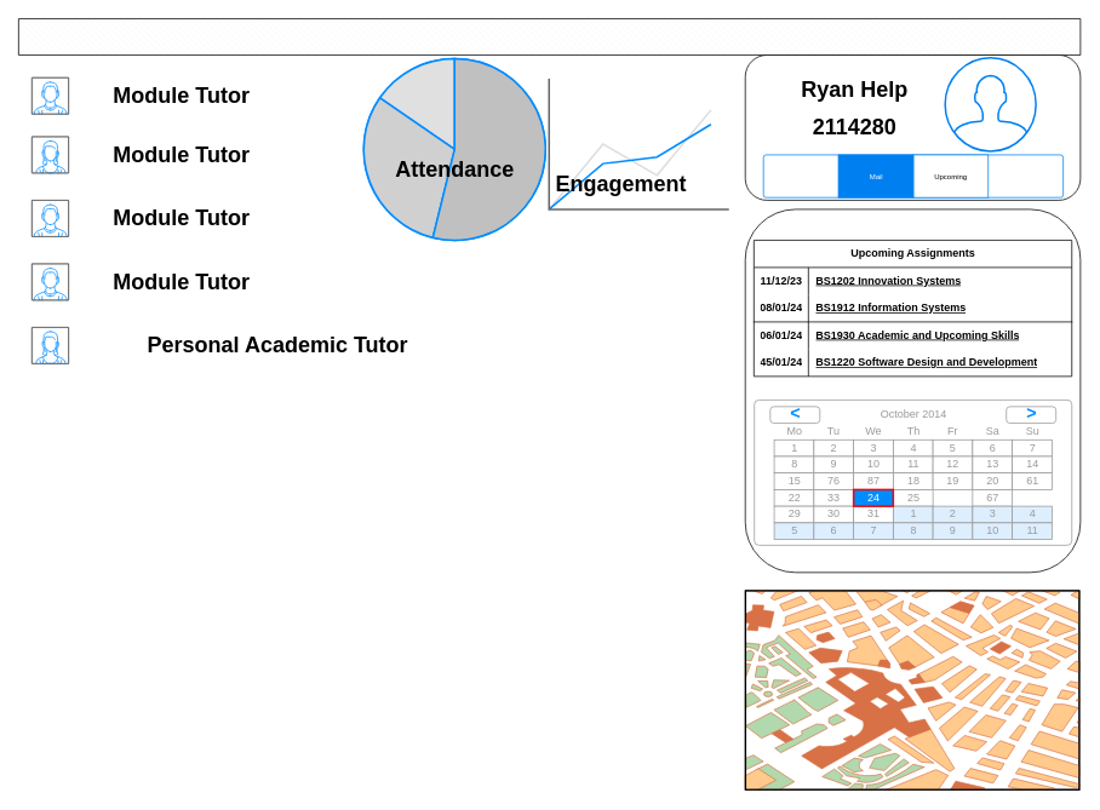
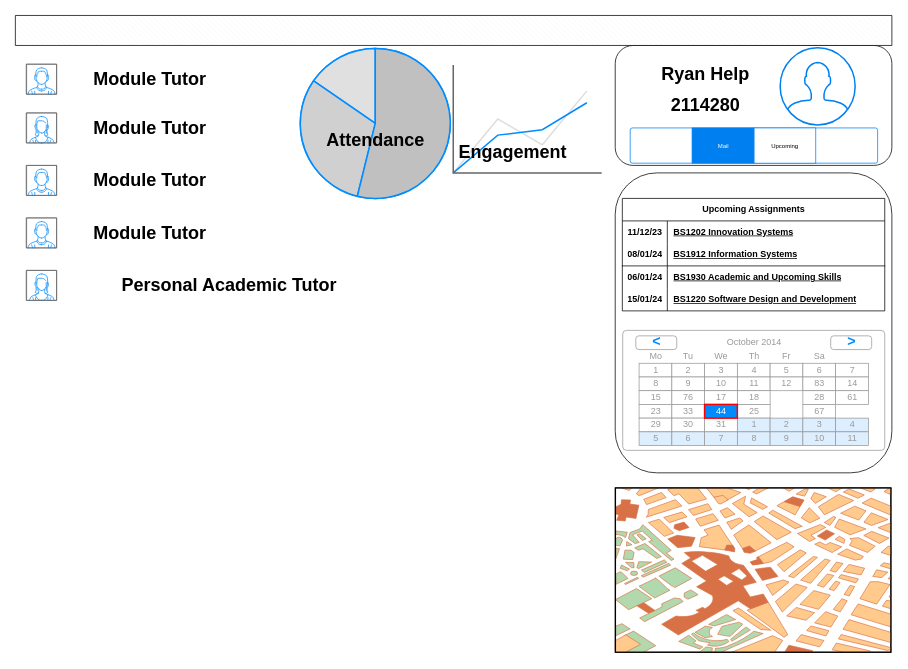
- <mxCell id="69" value="&lt;b&gt;45/01/24&lt;/b&gt;" style="shape=partialRectangle;connectable=0;fillColor=none;top=0;left=0;bottom=0;right=0;editable=1;overflow=hidden;html=1;whiteSpace=wrap;" vertex="1" parent="68"><mxGeometry width="60" height="30" as="geometry"><mxRectangle width="60" height="30" as="alternateBounds" /></mxGeometry></mxCell>
+ <mxCell id="69" value="&lt;b&gt;15/01/24&lt;/b&gt;" style="shape=partialRectangle;connectable=0;fillColor=none;top=0;left=0;bottom=0;right=0;editable=1;overflow=hidden;html=1;whiteSpace=wrap;" vertex="1" parent="68"><mxGeometry width="60" height="30" as="geometry"><mxRectangle width="60" height="30" as="alternateBounds" /></mxGeometry></mxCell>
- <mxCell id="17" value="Su" style="strokeWidth=1;shadow=0;dashed=0;align=center;html=1;shape=mxgraph.mockup.forms.anchor;fontColor=#999999;" vertex="1" parent="7"><mxGeometry x="283.969" y="25.6" width="43.687" height="18.286" as="geometry" /></mxCell>
- <mxCell id="30" value="13" style="strokeWidth=1;shadow=0;dashed=0;align=center;html=1;shape=mxgraph.mockup.forms.rrect;rSize=0;strokeColor=#999999;fontColor=#999999;" vertex="1" parent="7"><mxGeometry x="240.281" y="62.171" width="43.687" height="18.286" as="geometry" /></mxCell>
+ <mxCell id="30" value="83" style="strokeWidth=1;shadow=0;dashed=0;align=center;html=1;shape=mxgraph.mockup.forms.rrect;rSize=0;strokeColor=#999999;fontColor=#999999;" vertex="1" parent="7"><mxGeometry x="240.281" y="62.171" width="43.687" height="18.286" as="geometry" /></mxCell>
- <mxCell id="34" value="87" style="strokeWidth=1;shadow=0;dashed=0;align=center;html=1;shape=mxgraph.mockup.forms.rrect;rSize=0;strokeColor=#999999;fontColor=#999999;" vertex="1" parent="7"><mxGeometry x="109.219" y="80.457" width="43.687" height="18.286" as="geometry" /></mxCell>
+ <mxCell id="34" value="17" style="strokeWidth=1;shadow=0;dashed=0;align=center;html=1;shape=mxgraph.mockup.forms.rrect;rSize=0;strokeColor=#999999;fontColor=#999999;" vertex="1" parent="7"><mxGeometry x="109.219" y="80.457" width="43.687" height="18.286" as="geometry" /></mxCell>
- <mxCell id="36" value="19" style="strokeWidth=1;shadow=0;dashed=0;align=center;html=1;shape=mxgraph.mockup.forms.rrect;rSize=0;strokeColor=#999999;fontColor=#999999;" vertex="1" parent="7"><mxGeometry x="196.594" y="80.457" width="43.687" height="18.286" as="geometry" /></mxCell>
- <mxCell id="37" value="20" style="strokeWidth=1;shadow=0;dashed=0;align=center;html=1;shape=mxgraph.mockup.forms.rrect;rSize=0;strokeColor=#999999;fontColor=#999999;" vertex="1" parent="7"><mxGeometry x="240.281" y="80.457" width="43.687" height="18.286" as="geometry" /></mxCell>
+ <mxCell id="37" value="28" style="strokeWidth=1;shadow=0;dashed=0;align=center;html=1;shape=mxgraph.mockup.forms.rrect;rSize=0;strokeColor=#999999;fontColor=#999999;" vertex="1" parent="7"><mxGeometry x="240.281" y="80.457" width="43.687" height="18.286" as="geometry" /></mxCell>
- <mxCell id="39" value="22" style="strokeWidth=1;shadow=0;dashed=0;align=center;html=1;shape=mxgraph.mockup.forms.rrect;rSize=0;strokeColor=#999999;fontColor=#999999;" vertex="1" parent="7"><mxGeometry x="21.844" y="98.743" width="43.687" height="18.286" as="geometry" /></mxCell>
+ <mxCell id="39" value="23" style="strokeWidth=1;shadow=0;dashed=0;align=center;html=1;shape=mxgraph.mockup.forms.rrect;rSize=0;strokeColor=#999999;fontColor=#999999;" vertex="1" parent="7"><mxGeometry x="21.844" y="98.743" width="43.687" height="18.286" as="geometry" /></mxCell>
- <mxCell id="57" value="24" style="strokeWidth=1;shadow=0;dashed=0;align=center;html=1;shape=mxgraph.mockup.forms.rrect;rSize=0;strokeColor=#ff0000;fontColor=#ffffff;strokeWidth=2;fillColor=#008cff;" vertex="1" parent="7"><mxGeometry x="109.219" y="98.743" width="43.687" height="18.286" as="geometry" /></mxCell>
+ <mxCell id="57" value="44" style="strokeWidth=1;shadow=0;dashed=0;align=center;html=1;shape=mxgraph.mockup.forms.rrect;rSize=0;strokeColor=#ff0000;fontColor=#ffffff;strokeWidth=2;fillColor=#008cff;" vertex="1" parent="7"><mxGeometry x="109.219" y="98.743" width="43.687" height="18.286" as="geometry" /></mxCell>
